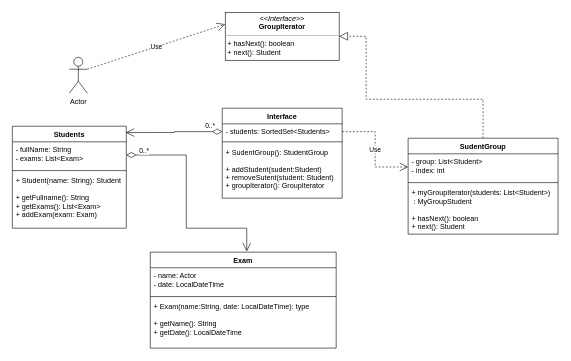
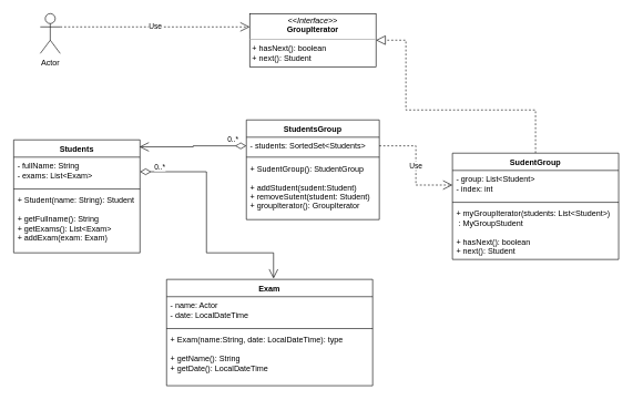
- <mxCell id="13" value="Actor" style="shape=umlActor;verticalLabelPosition=bottom;verticalAlign=top;html=1;outlineConnect=0;" parent="1" vertex="1"><mxGeometry x="115" y="95" width="30" height="60" as="geometry" /></mxCell>
+ <mxCell id="13" value="Actor" style="shape=umlActor;verticalLabelPosition=bottom;verticalAlign=top;html=1;outlineConnect=0;" parent="1" vertex="1"><mxGeometry x="60" y="20" width="30" height="60" as="geometry" /></mxCell>
- <mxCell id="3" value="Interface" style="swimlane;fontStyle=1;align=center;verticalAlign=top;childLayout=stackLayout;horizontal=1;startSize=26;horizontalStack=0;resizeParent=1;resizeParentMax=0;resizeLast=0;collapsible=1;marginBottom=0;" parent="1" vertex="1"><mxGeometry x="370" y="180" width="200" height="150" as="geometry" /></mxCell>
+ <mxCell id="3" value="StudentsGroup" style="swimlane;fontStyle=1;align=center;verticalAlign=top;childLayout=stackLayout;horizontal=1;startSize=26;horizontalStack=0;resizeParent=1;resizeParentMax=0;resizeLast=0;collapsible=1;marginBottom=0;" parent="1" vertex="1"><mxGeometry x="370" y="180" width="200" height="150" as="geometry" /></mxCell>
